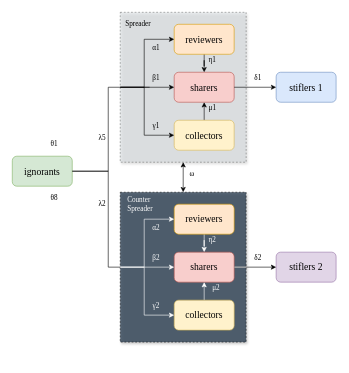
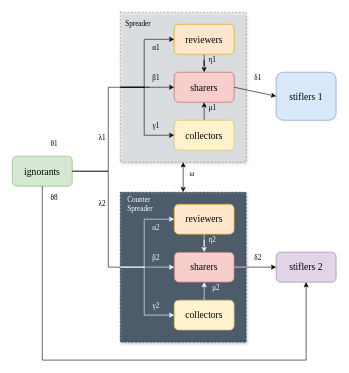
- <mxCell id="25" value="&lt;font face=&quot;Times New Roman&quot; style=&quot;font-size: 16px&quot;&gt;stiflers 1&lt;/font&gt;" style="rounded=1;whiteSpace=wrap;html=1;fillColor=#dae8fc;strokeColor=#6c8ebf;" vertex="1" parent="1"><mxGeometry x="460" y="120" width="100" height="50" as="geometry" /></mxCell>
+ <mxCell id="25" value="&lt;font face=&quot;Times New Roman&quot; style=&quot;font-size: 16px&quot;&gt;stiflers 1&lt;/font&gt;" style="rounded=1;whiteSpace=wrap;html=1;fillColor=#dae8fc;strokeColor=#6c8ebf;" vertex="1" parent="1"><mxGeometry x="460" y="120" width="100" height="80" as="geometry" /></mxCell>
- <mxCell id="48" value="λ5" style="text;html=1;strokeColor=none;fillColor=none;align=center;verticalAlign=middle;whiteSpace=wrap;rounded=0;glass=1;dashed=1;fontFamily=Times New Roman;" vertex="1" parent="1"><mxGeometry x="150" y="220" width="40" height="20" as="geometry" /></mxCell>
+ <mxCell id="48" value="λ1" style="text;html=1;strokeColor=none;fillColor=none;align=center;verticalAlign=middle;whiteSpace=wrap;rounded=0;glass=1;dashed=1;fontFamily=Times New Roman;" vertex="1" parent="1"><mxGeometry x="150" y="220" width="40" height="20" as="geometry" /></mxCell>
+ <mxCell id="29" value="" style="endArrow=classic;html=1;exitX=0.5;exitY=1;exitDx=0;exitDy=0;entryX=0.5;entryY=1;entryDx=0;entryDy=0;edgeStyle=orthogonalEdgeStyle;rounded=0;" edge="1" parent="1" source="4" target="26"><mxGeometry width="50" height="50" relative="1" as="geometry"><mxPoint x="110" y="370" as="sourcePoint" /><mxPoint x="360" y="520" as="targetPoint" /><Array as="points"><mxPoint x="70" y="600" /><mxPoint x="510" y="600" /></Array></mxGeometry></mxCell>
